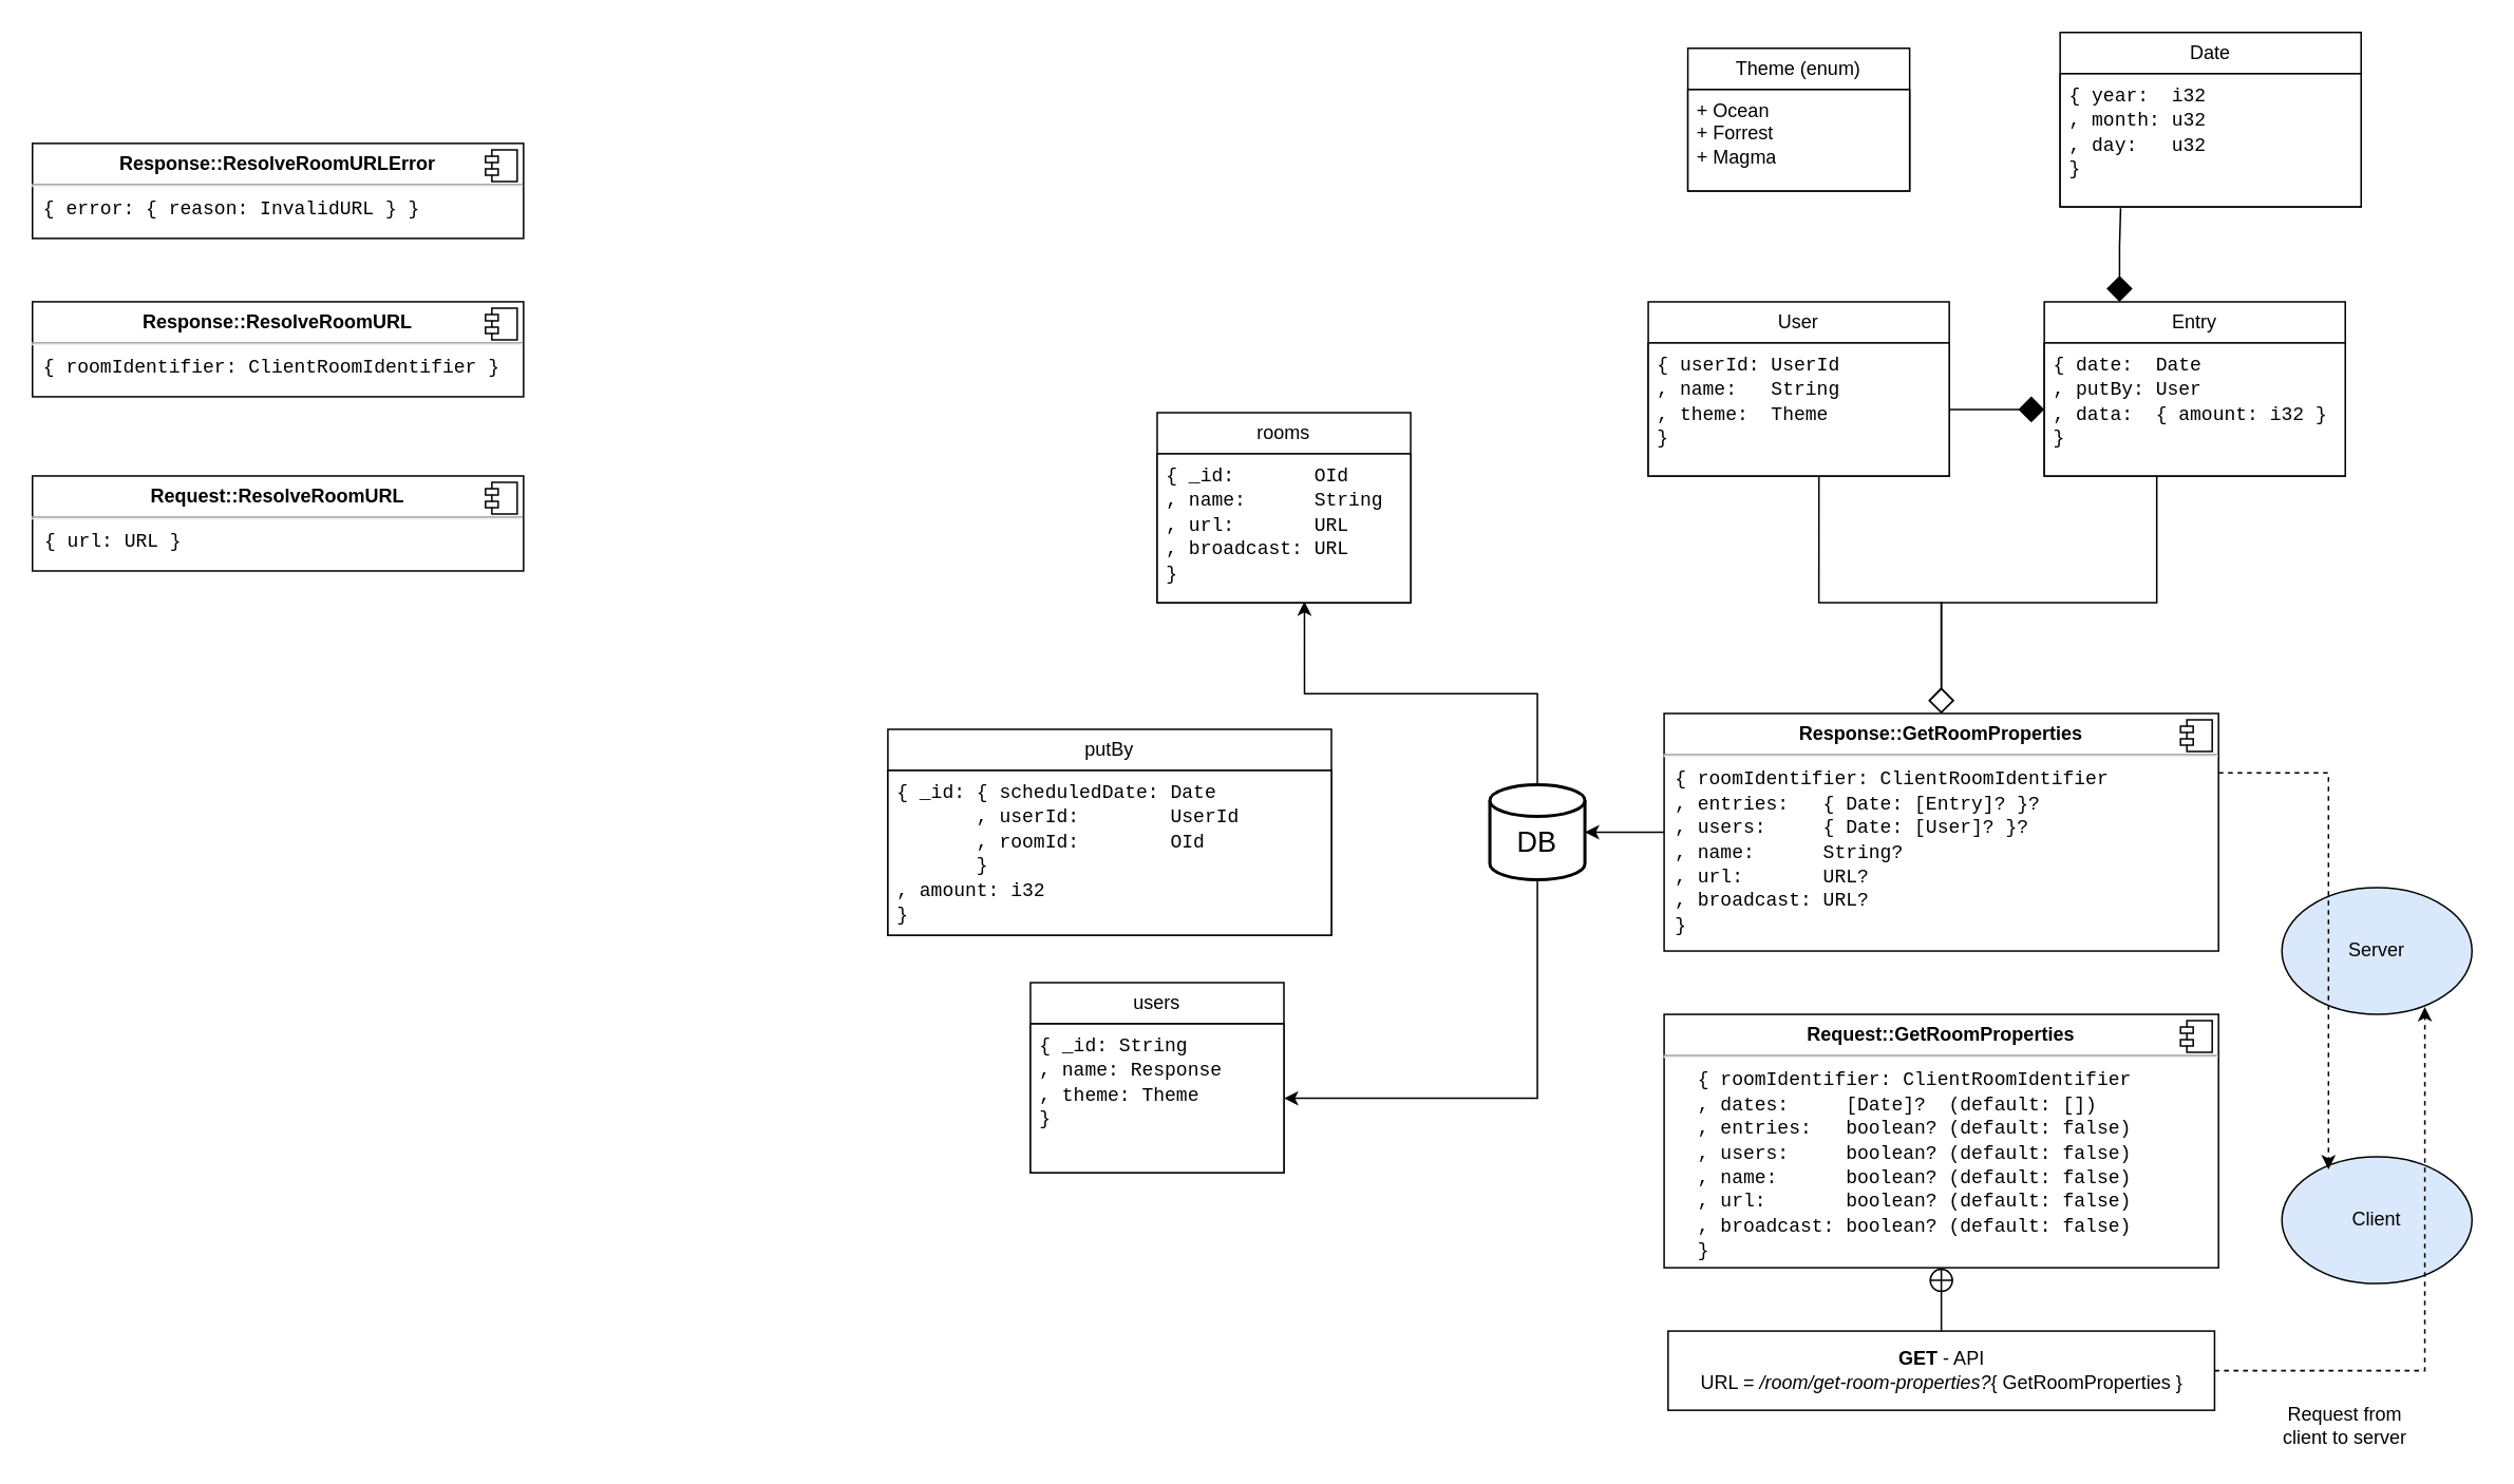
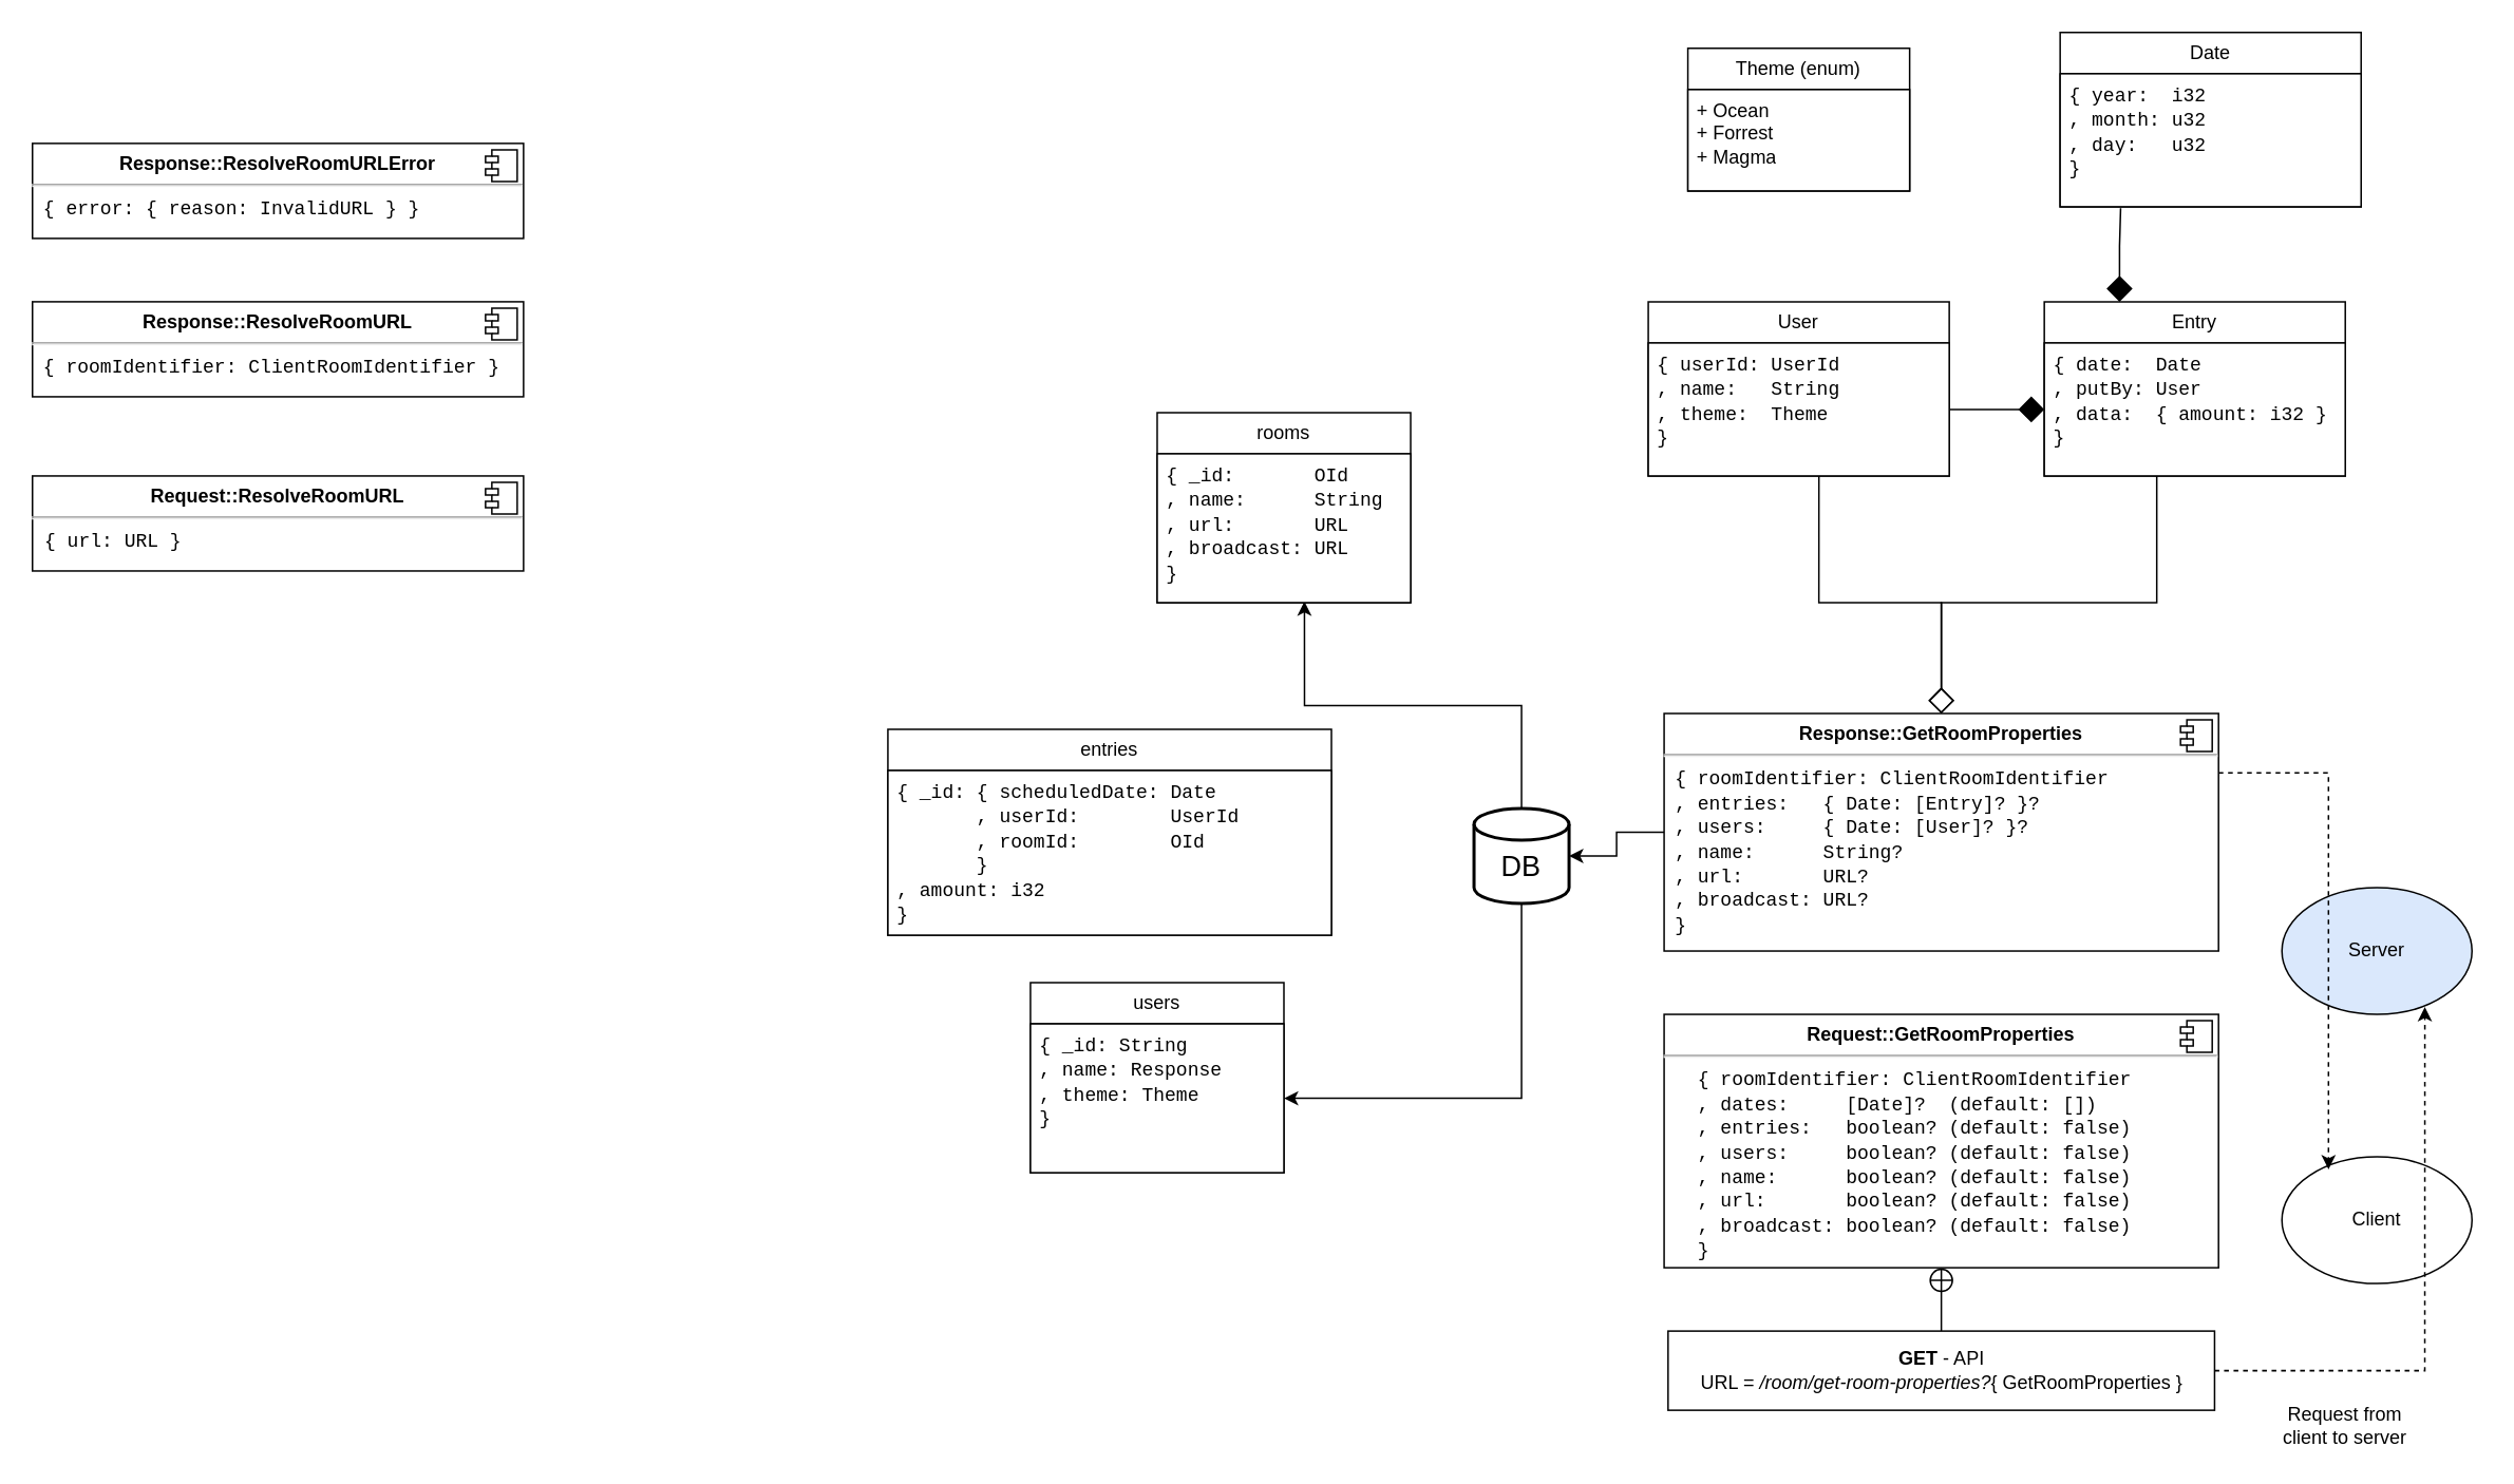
- <mxCell id="28" value="putBy" style="swimlane;fontStyle=0;childLayout=stackLayout;horizontal=1;startSize=26;fillColor=default;horizontalStack=0;resizeParent=1;resizeParentMax=0;resizeLast=0;collapsible=1;marginBottom=0;whiteSpace=wrap;html=1;" parent="1" vertex="1"><mxGeometry x="560" y="460" width="280" height="130" as="geometry"><mxRectangle x="960" y="-20" width="70" height="30" as="alternateBounds" /></mxGeometry></mxCell>
+ <mxCell id="28" value="entries" style="swimlane;fontStyle=0;childLayout=stackLayout;horizontal=1;startSize=26;fillColor=default;horizontalStack=0;resizeParent=1;resizeParentMax=0;resizeLast=0;collapsible=1;marginBottom=0;whiteSpace=wrap;html=1;" parent="1" vertex="1"><mxGeometry x="560" y="460" width="280" height="130" as="geometry"><mxRectangle x="960" y="-20" width="70" height="30" as="alternateBounds" /></mxGeometry></mxCell>
- <mxCell id="25" value="&lt;div&gt;&lt;br&gt;&lt;/div&gt;&lt;div&gt;&lt;font style=&quot;font-size: 18px;&quot;&gt;DB&lt;/font&gt;&lt;/div&gt;" style="strokeWidth=2;html=1;shape=mxgraph.flowchart.database;whiteSpace=wrap;" parent="1" vertex="1"><mxGeometry x="940" y="495" width="60" height="60" as="geometry" /></mxCell>
+ <mxCell id="25" value="&lt;div&gt;&lt;br&gt;&lt;/div&gt;&lt;div&gt;&lt;font style=&quot;font-size: 18px;&quot;&gt;DB&lt;/font&gt;&lt;/div&gt;" style="strokeWidth=2;html=1;shape=mxgraph.flowchart.database;whiteSpace=wrap;" parent="1" vertex="1"><mxGeometry x="930" y="510" width="60" height="60" as="geometry" /></mxCell>
- <mxCell id="2" value="&lt;div&gt;Client&lt;/div&gt;" style="ellipse;whiteSpace=wrap;html=1;fillColor=#dae8fc;" parent="1" vertex="1"><mxGeometry x="1440" y="730" width="120" height="80" as="geometry" /></mxCell>
+ <mxCell id="2" value="&lt;div&gt;Client&lt;/div&gt;" style="ellipse;whiteSpace=wrap;html=1;" parent="1" vertex="1"><mxGeometry x="1440" y="730" width="120" height="80" as="geometry" /></mxCell>
